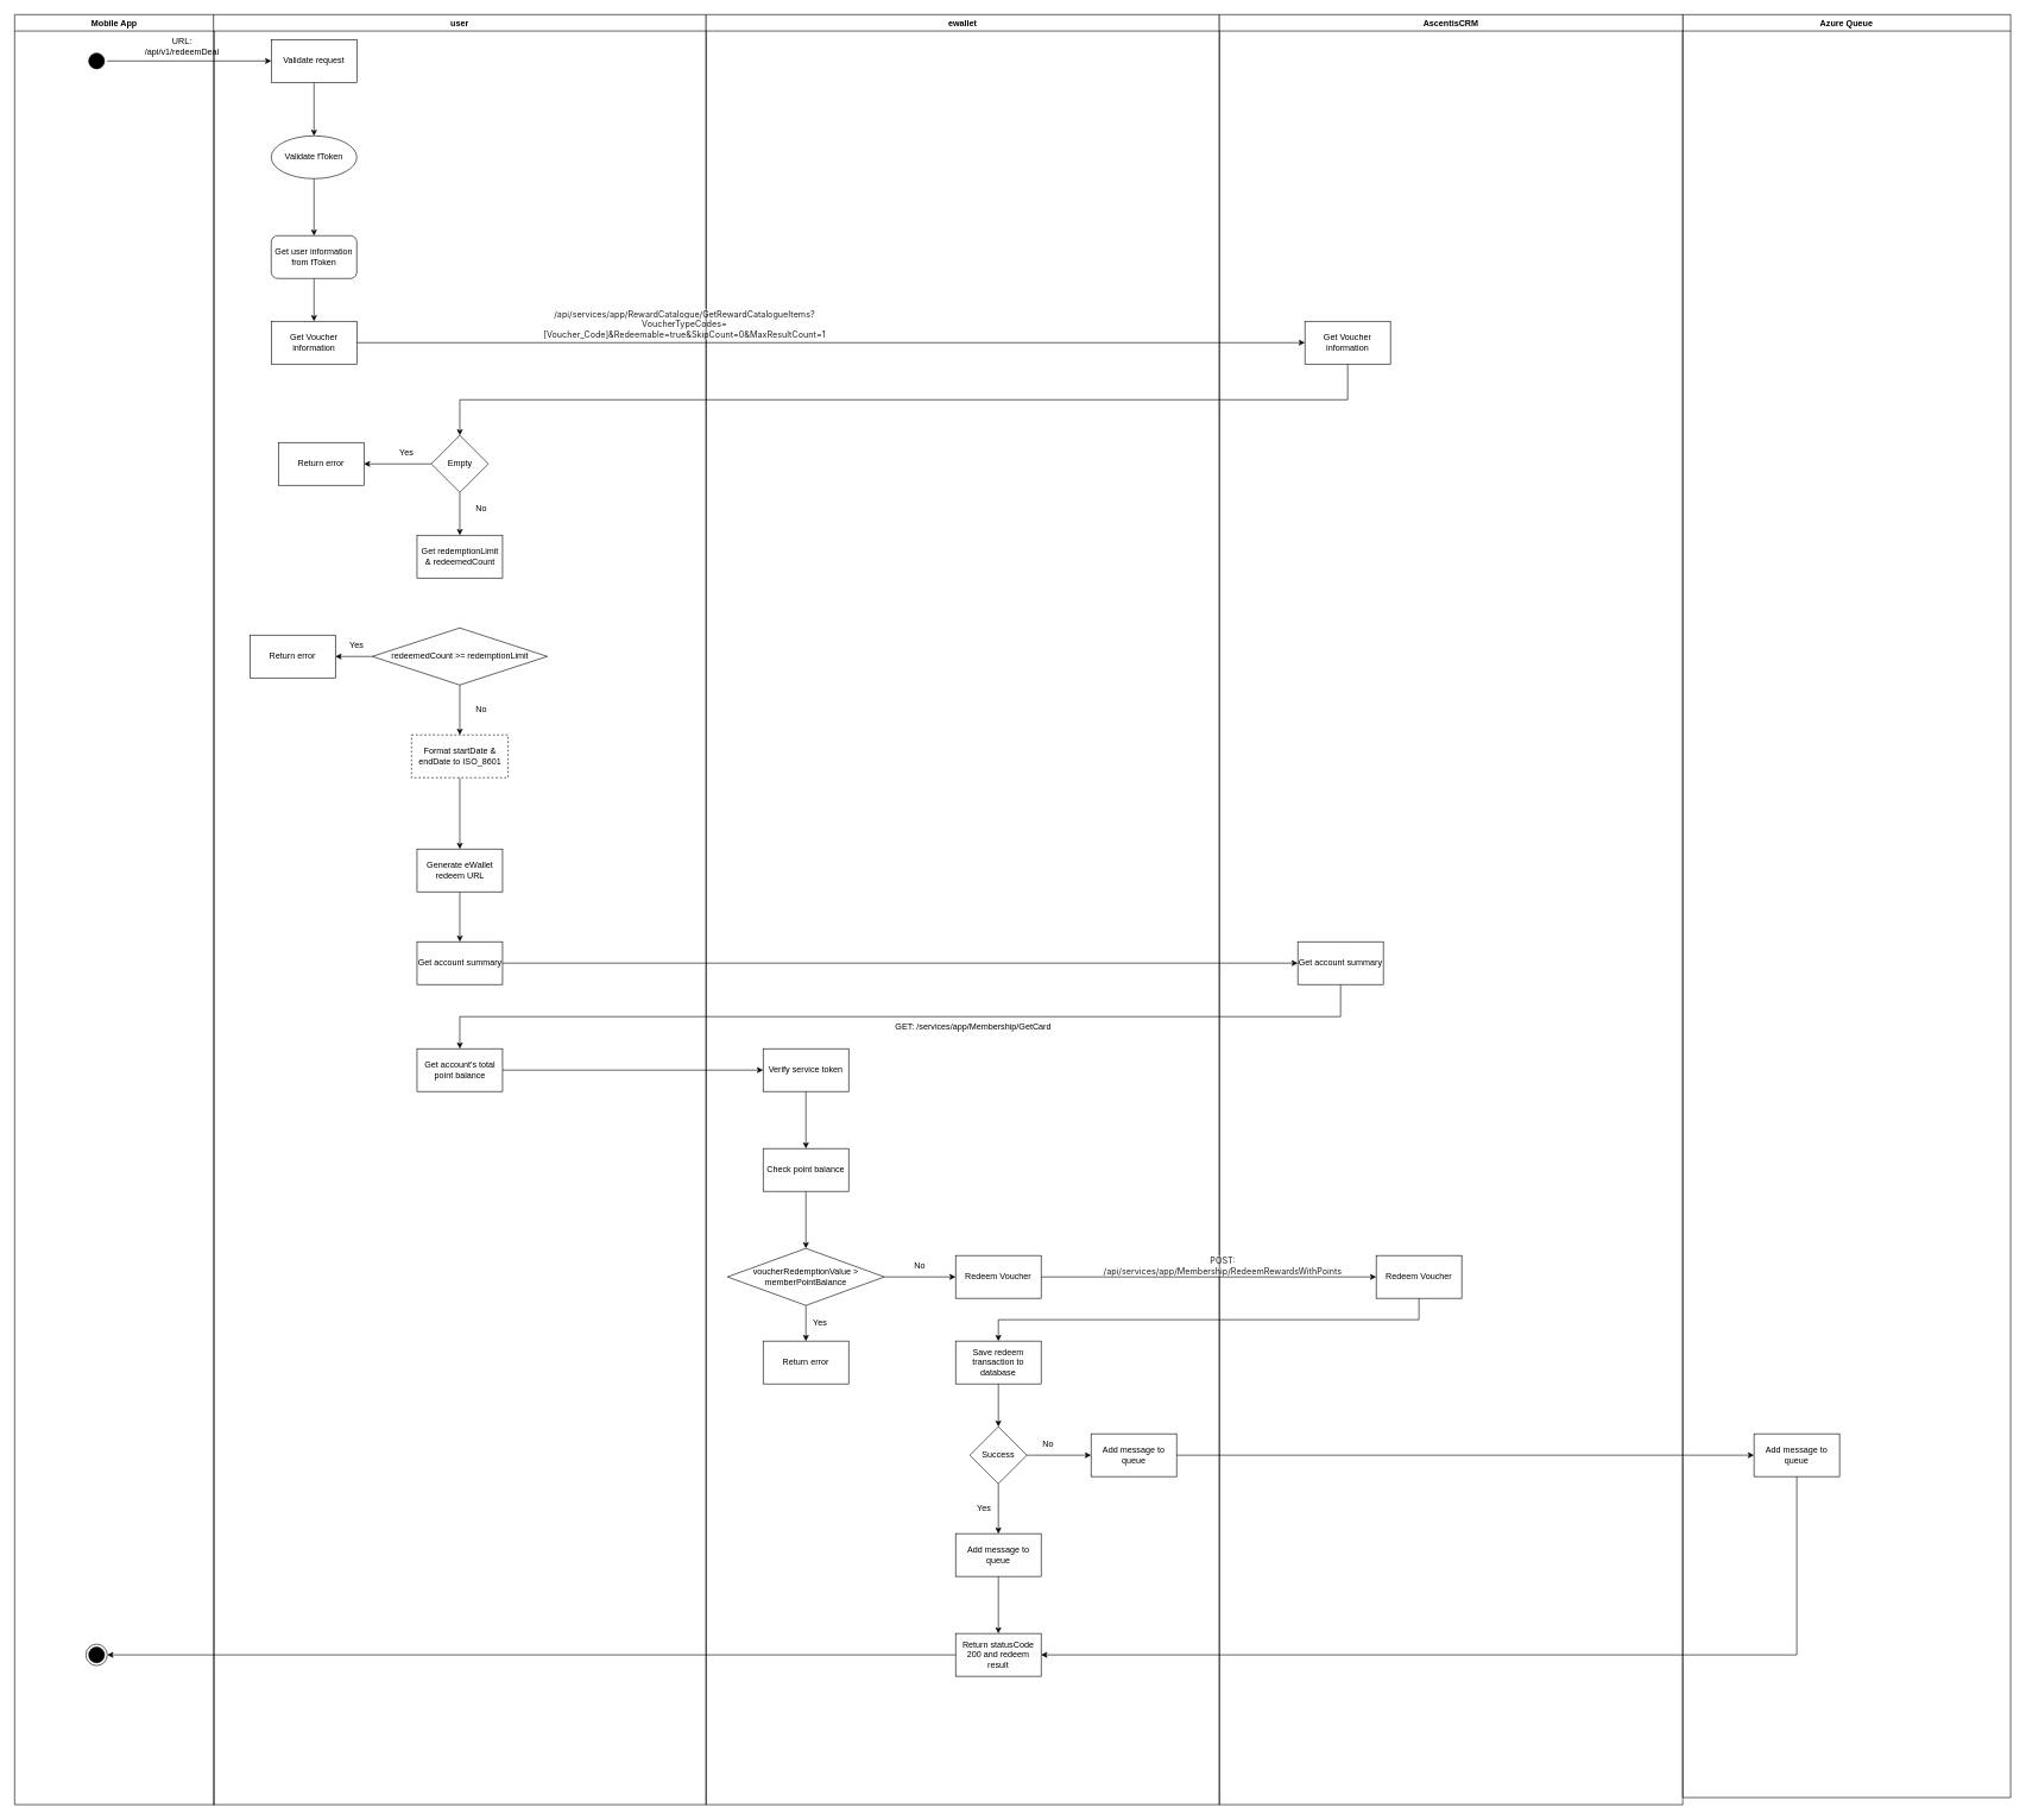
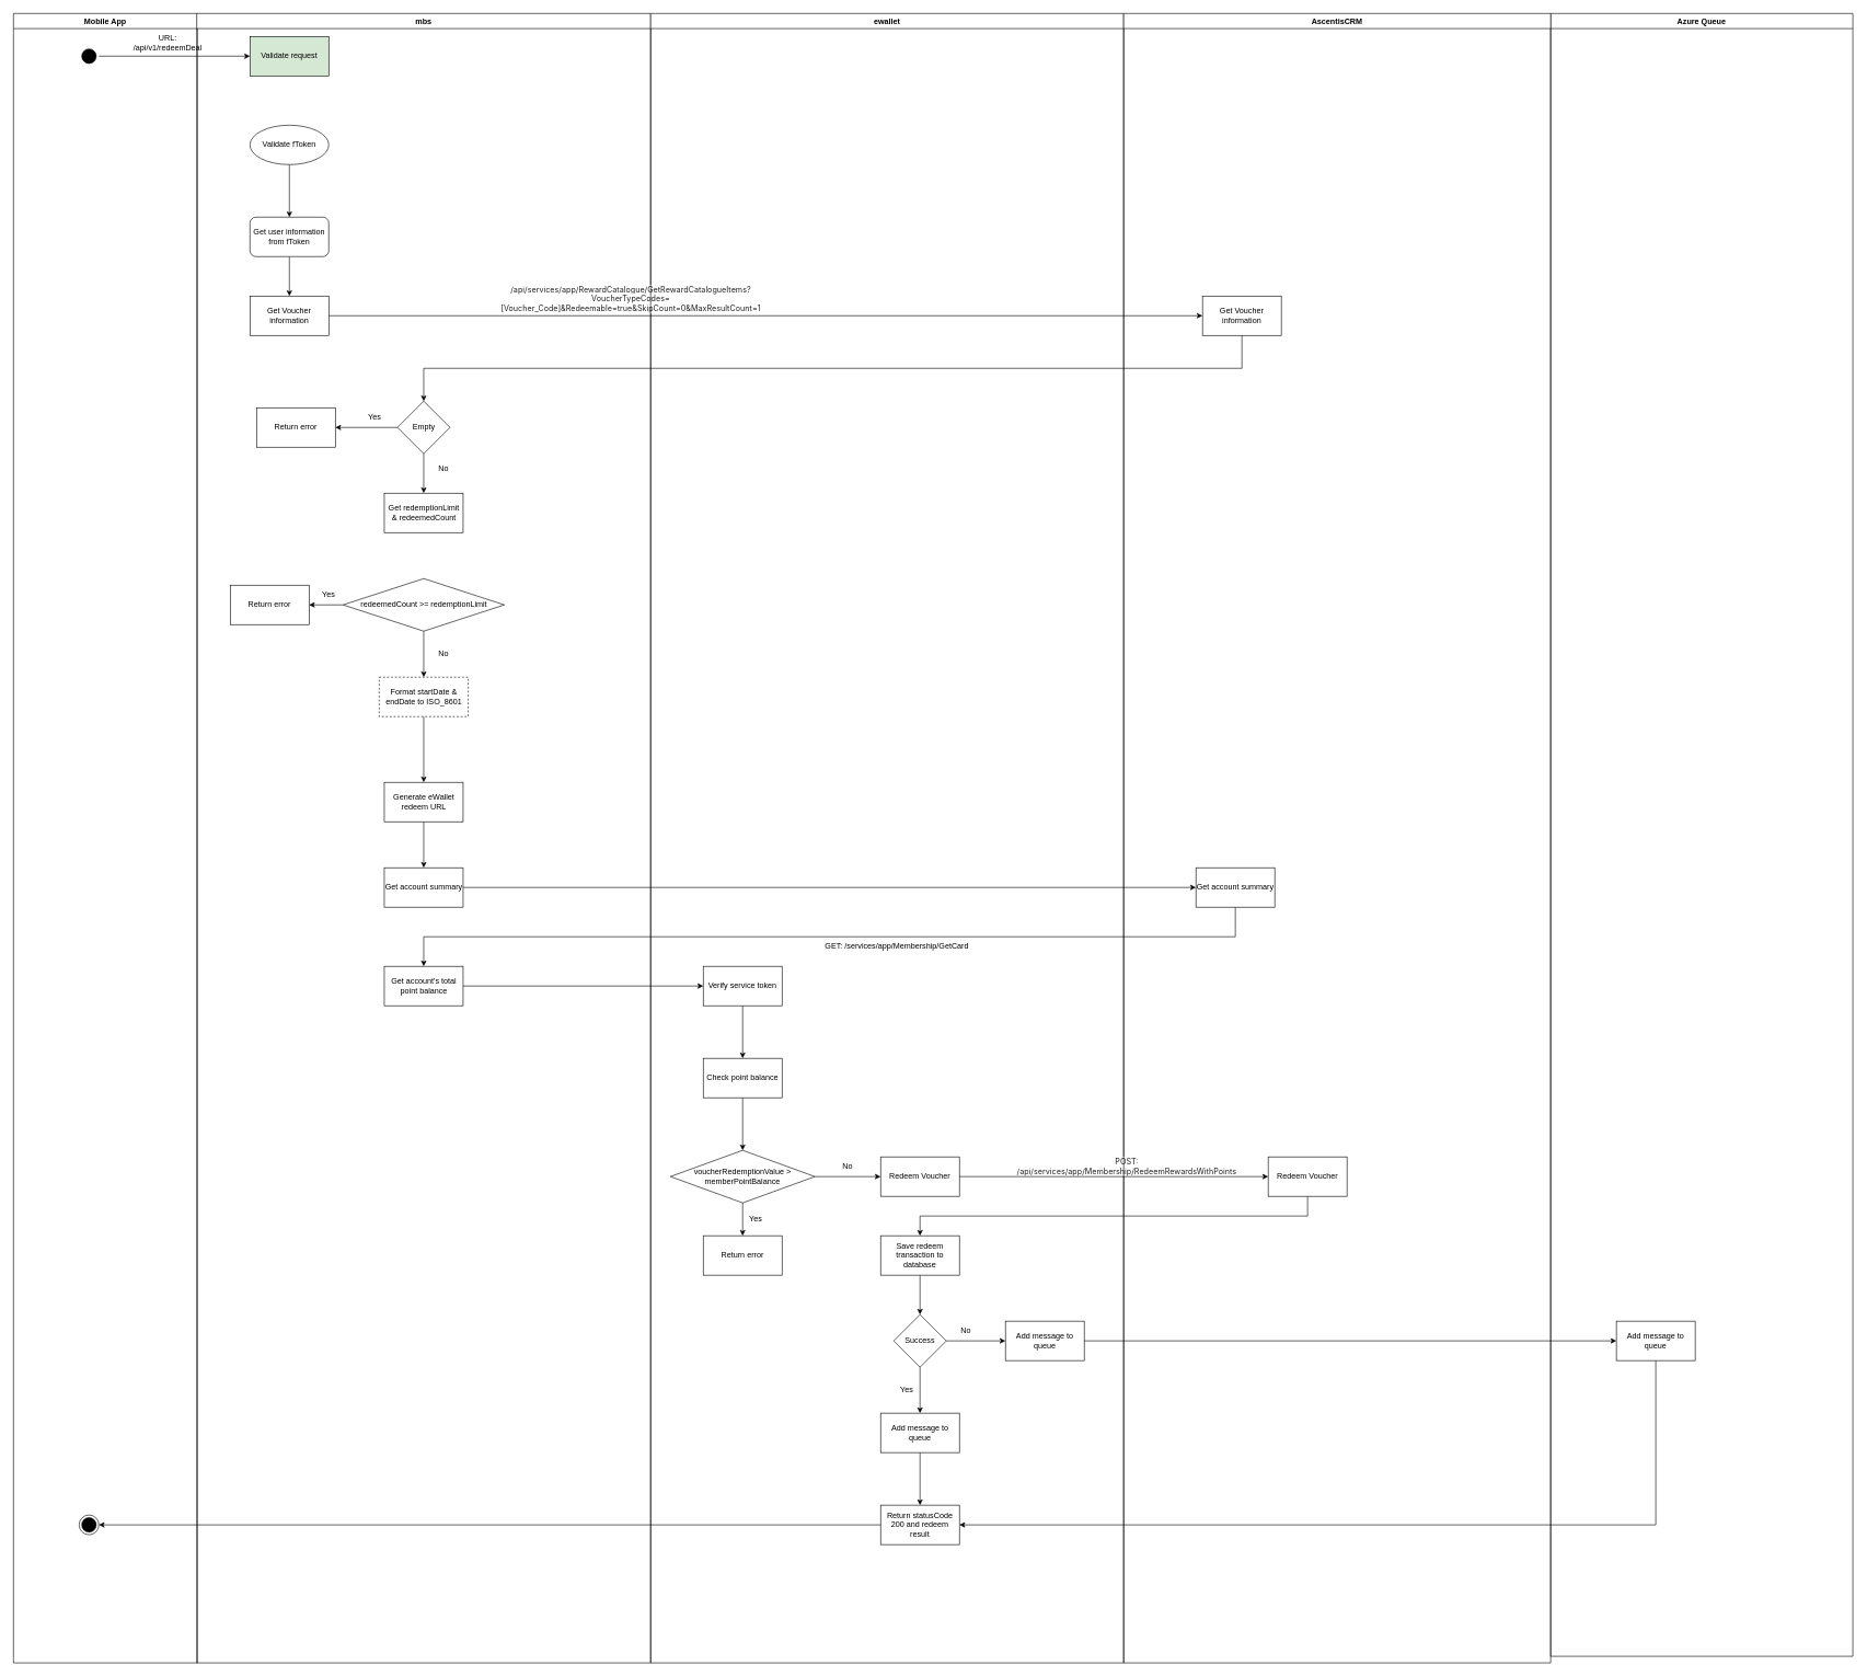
- <mxCell id="6" value="user" style="swimlane;whiteSpace=wrap" parent="1" vertex="1"><mxGeometry x="299" y="20" width="691" height="2510" as="geometry" /></mxCell>
+ <mxCell id="6" value="mbs" style="swimlane;whiteSpace=wrap" parent="1" vertex="1"><mxGeometry x="299" y="20" width="691" height="2510" as="geometry" /></mxCell>
- <mxCell id="8" value="Validate request" style="rounded=0;whiteSpace=wrap;html=1;strokeColor=#000000;" parent="6" vertex="1"><mxGeometry x="81" y="35" width="120" height="60" as="geometry" /></mxCell>
+ <mxCell id="8" value="Validate request" style="rounded=0;whiteSpace=wrap;html=1;strokeColor=#000000;fillColor=#d5e8d4;" parent="6" vertex="1"><mxGeometry x="81" y="35" width="120" height="60" as="geometry" /></mxCell>
- <mxCell id="7" style="edgeStyle=orthogonalEdgeStyle;rounded=0;orthogonalLoop=1;jettySize=auto;html=1;exitX=0.5;exitY=1;exitDx=0;exitDy=0;entryX=0.5;entryY=0;entryDx=0;entryDy=0;" parent="6" source="8" target="10" edge="1"><mxGeometry relative="1" as="geometry" /></mxCell>
